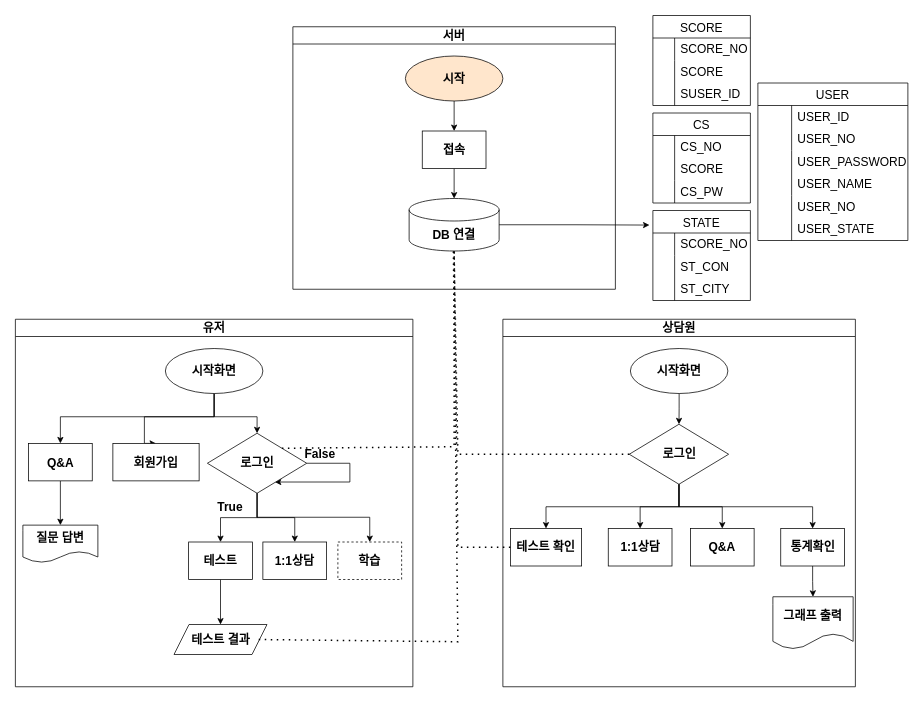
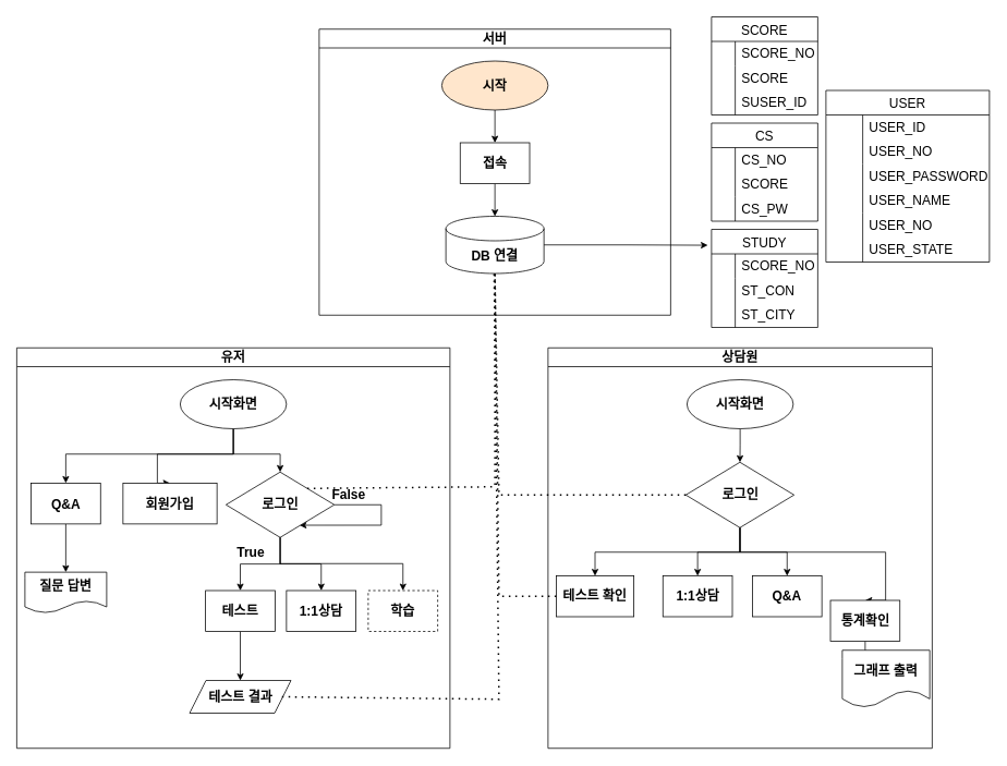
- <mxCell id="66" value="STATE" style="shape=table;startSize=30;container=1;collapsible=0;childLayout=tableLayout;fixedRows=1;rowLines=0;fontStyle=0;strokeColor=default;fontSize=16;" vertex="1" parent="1"><mxGeometry x="870" y="280" width="130" height="120" as="geometry" /></mxCell>
+ <mxCell id="66" value="STUDY" style="shape=table;startSize=30;container=1;collapsible=0;childLayout=tableLayout;fixedRows=1;rowLines=0;fontStyle=0;strokeColor=default;fontSize=16;" vertex="1" parent="1"><mxGeometry x="870" y="280" width="130" height="120" as="geometry" /></mxCell>
- <mxCell id="41" value="통계확인" style="rounded=0;whiteSpace=wrap;html=1;fontStyle=1;fontSize=16;" parent="29" vertex="1"><mxGeometry x="370.5" y="279" width="85" height="50" as="geometry" /></mxCell>
+ <mxCell id="41" value="통계확인" style="rounded=0;whiteSpace=wrap;html=1;fontStyle=1;fontSize=16;" parent="29" vertex="1"><mxGeometry x="345.5" y="309" width="85" height="50" as="geometry" /></mxCell>
